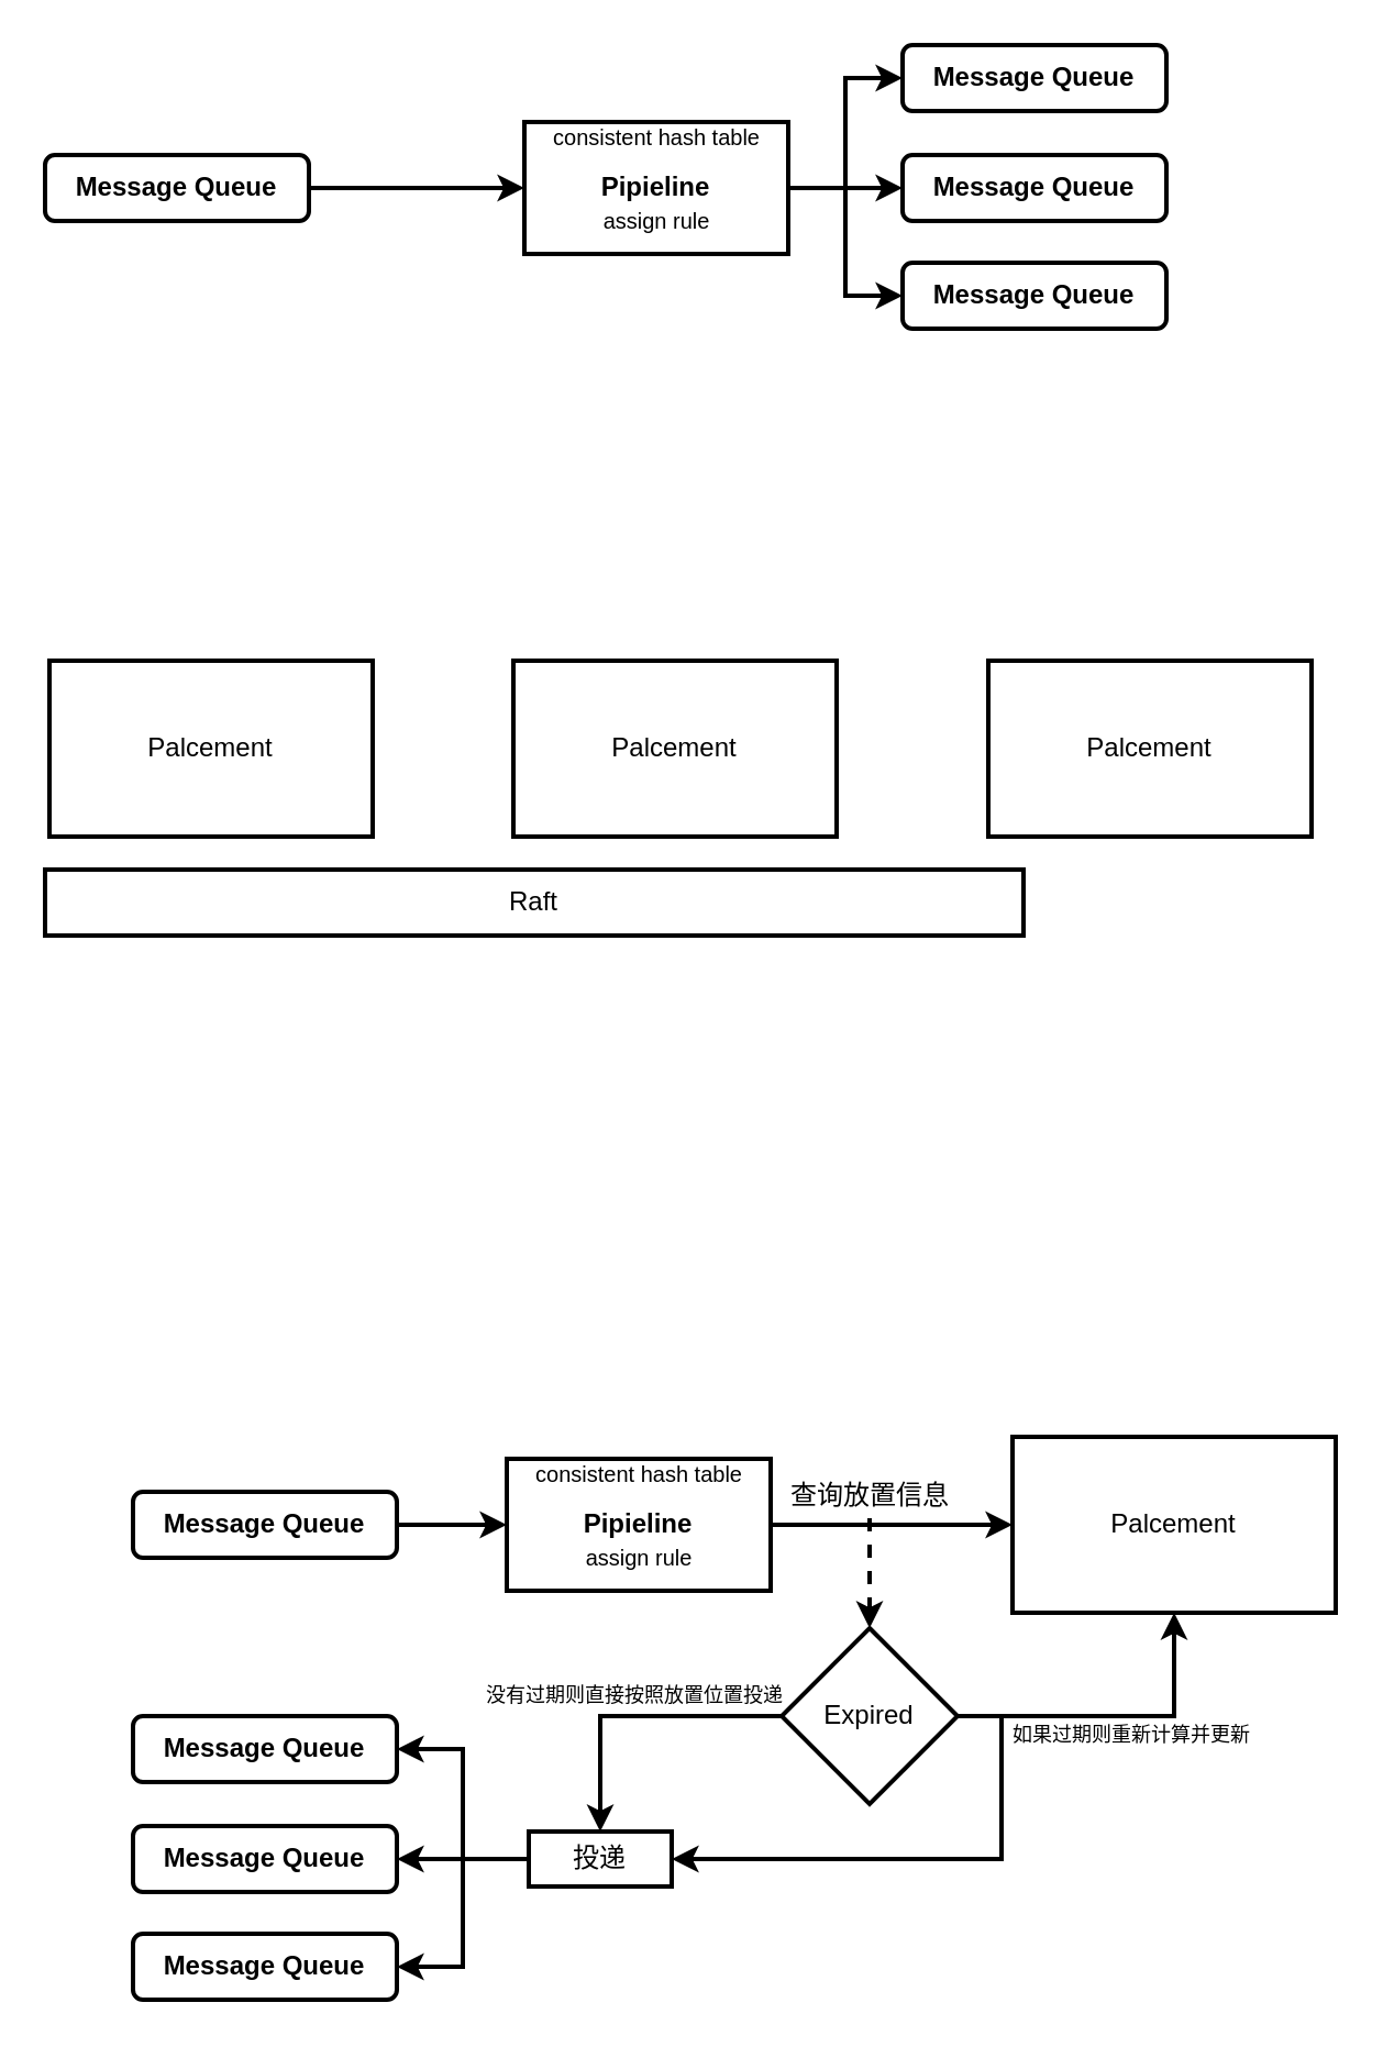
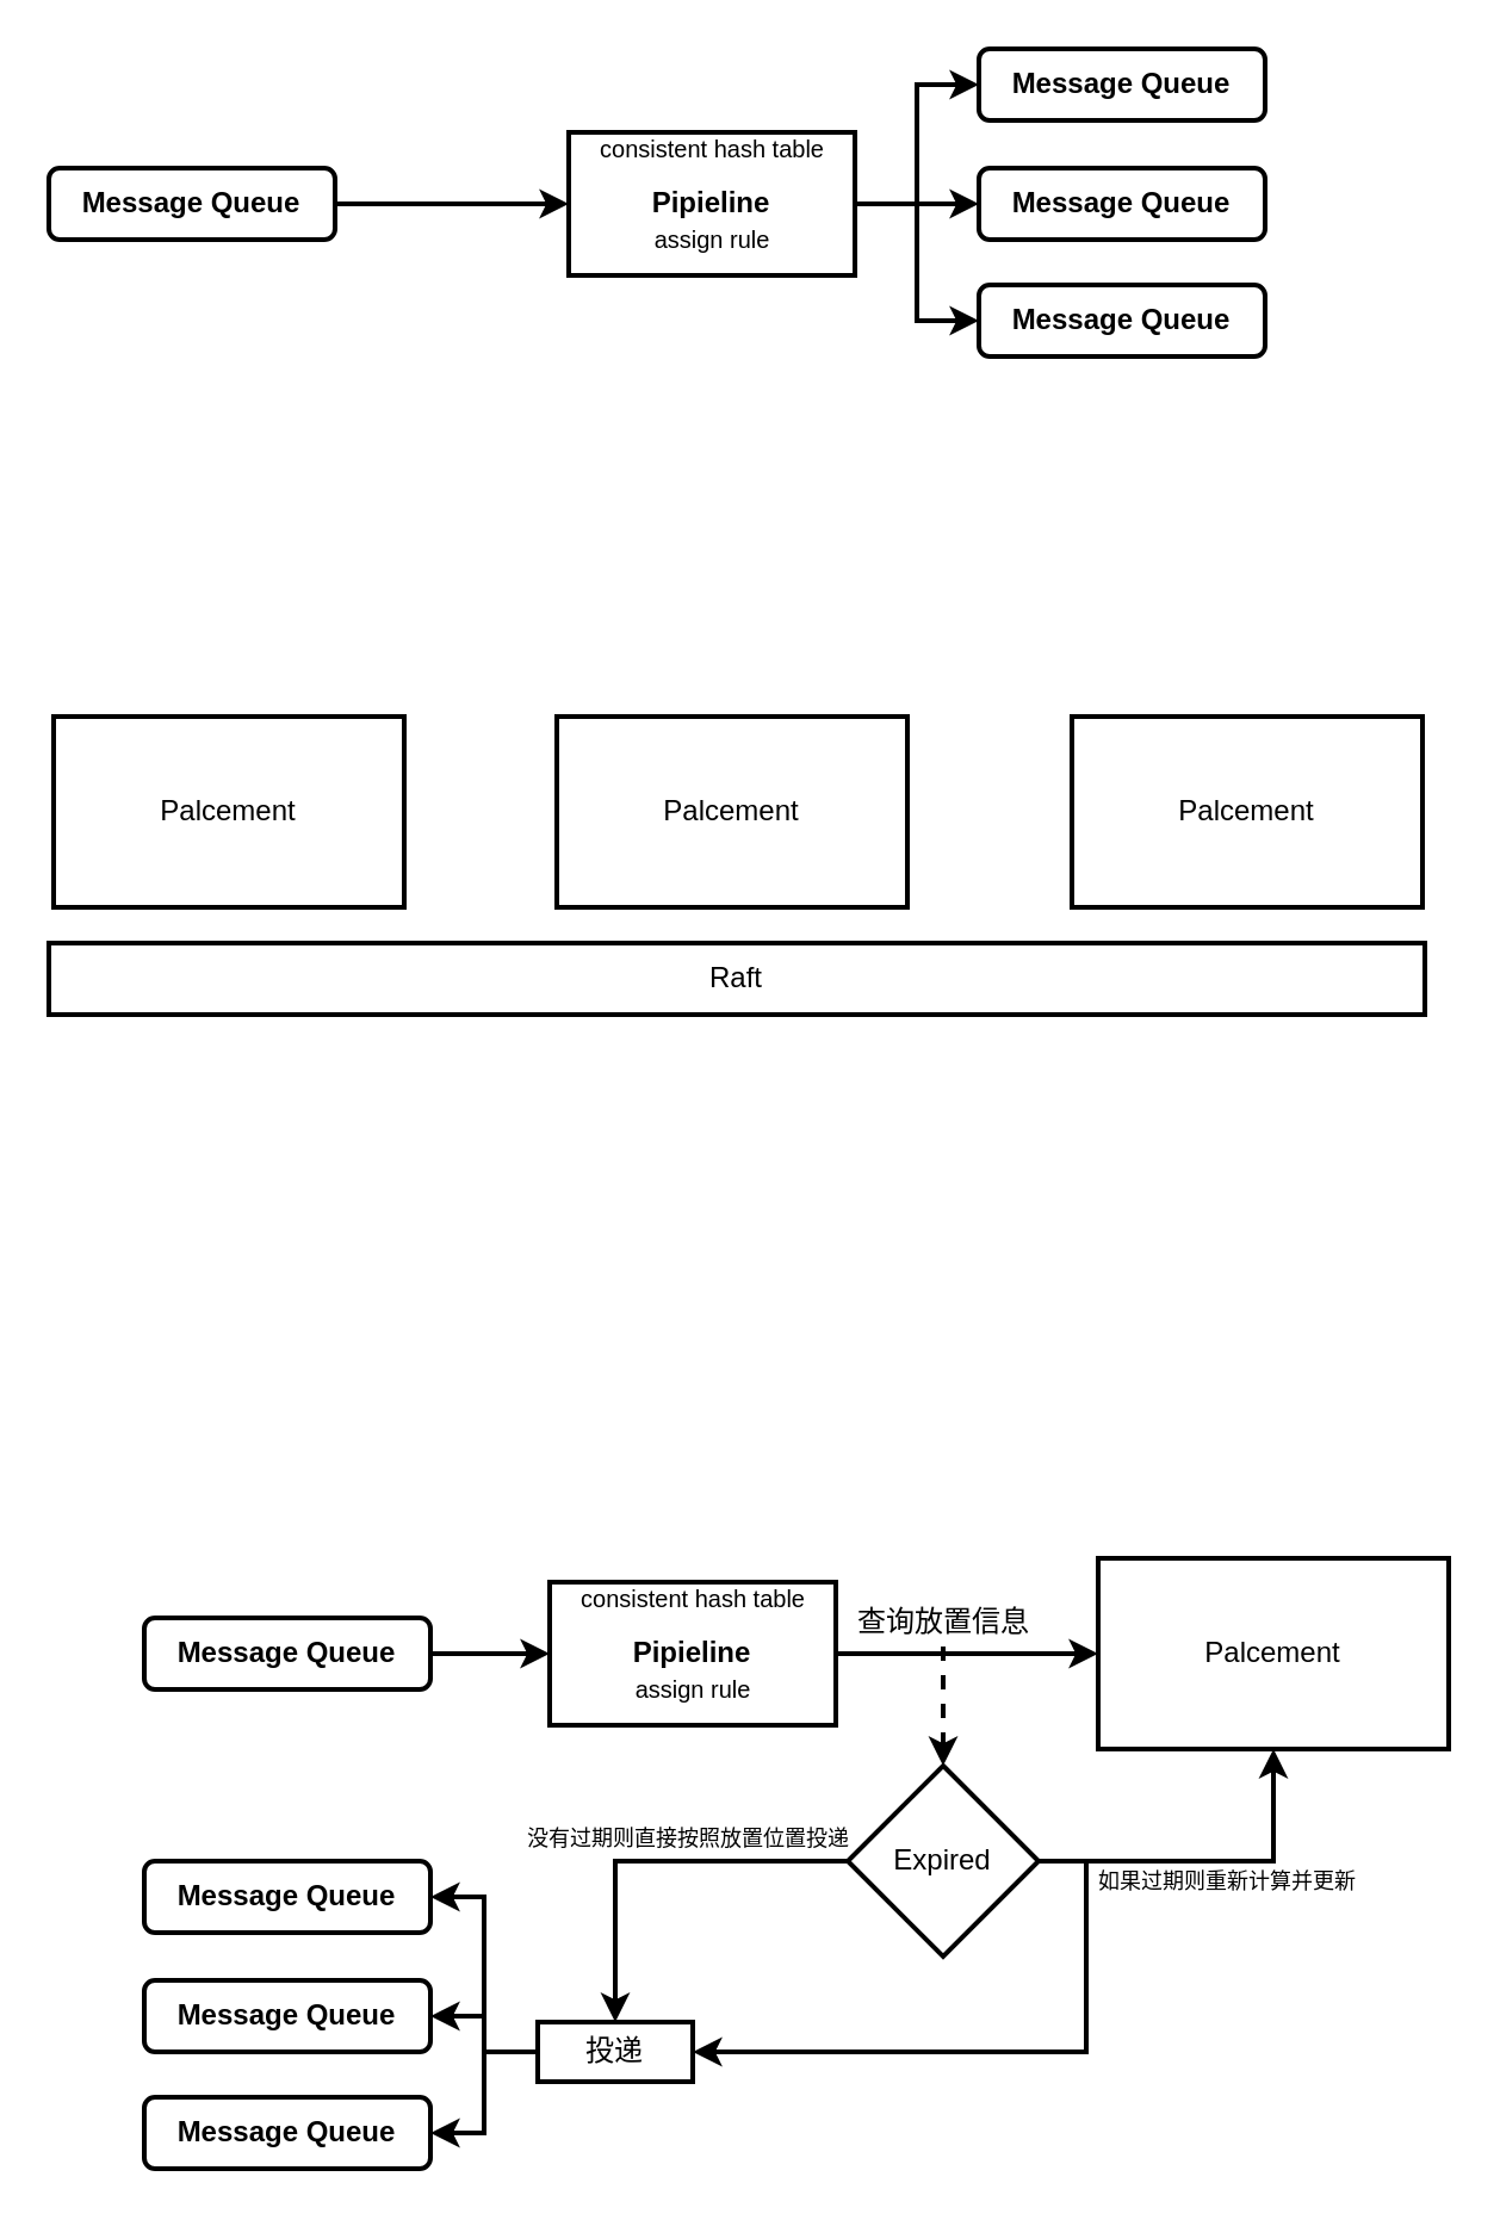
- <mxCell id="13" value="&lt;font color=&quot;#000000&quot;&gt;Raft&lt;/font&gt;" style="rounded=0;whiteSpace=wrap;html=1;strokeColor=#000000;strokeWidth=2;fillColor=#FFFFFF;" vertex="1" parent="1"><mxGeometry x="20" y="395" width="445" height="30" as="geometry" /></mxCell>
+ <mxCell id="13" value="&lt;font color=&quot;#000000&quot;&gt;Raft&lt;/font&gt;" style="rounded=0;whiteSpace=wrap;html=1;strokeColor=#000000;strokeWidth=2;fillColor=#FFFFFF;" vertex="1" parent="1"><mxGeometry x="20" y="395" width="577" height="30" as="geometry" /></mxCell>
- <mxCell id="38" value="&lt;font color=&quot;#000000&quot;&gt;投递&lt;/font&gt;" style="rounded=0;whiteSpace=wrap;html=1;strokeColor=#000000;strokeWidth=2;fillColor=#FFFFFF;" vertex="1" parent="1"><mxGeometry x="240" y="832.5" width="65" height="25" as="geometry" /></mxCell>
+ <mxCell id="38" value="&lt;font color=&quot;#000000&quot;&gt;投递&lt;/font&gt;" style="rounded=0;whiteSpace=wrap;html=1;strokeColor=#000000;strokeWidth=2;fillColor=#FFFFFF;" vertex="1" parent="1"><mxGeometry x="225" y="847.5" width="65" height="25" as="geometry" /></mxCell>
